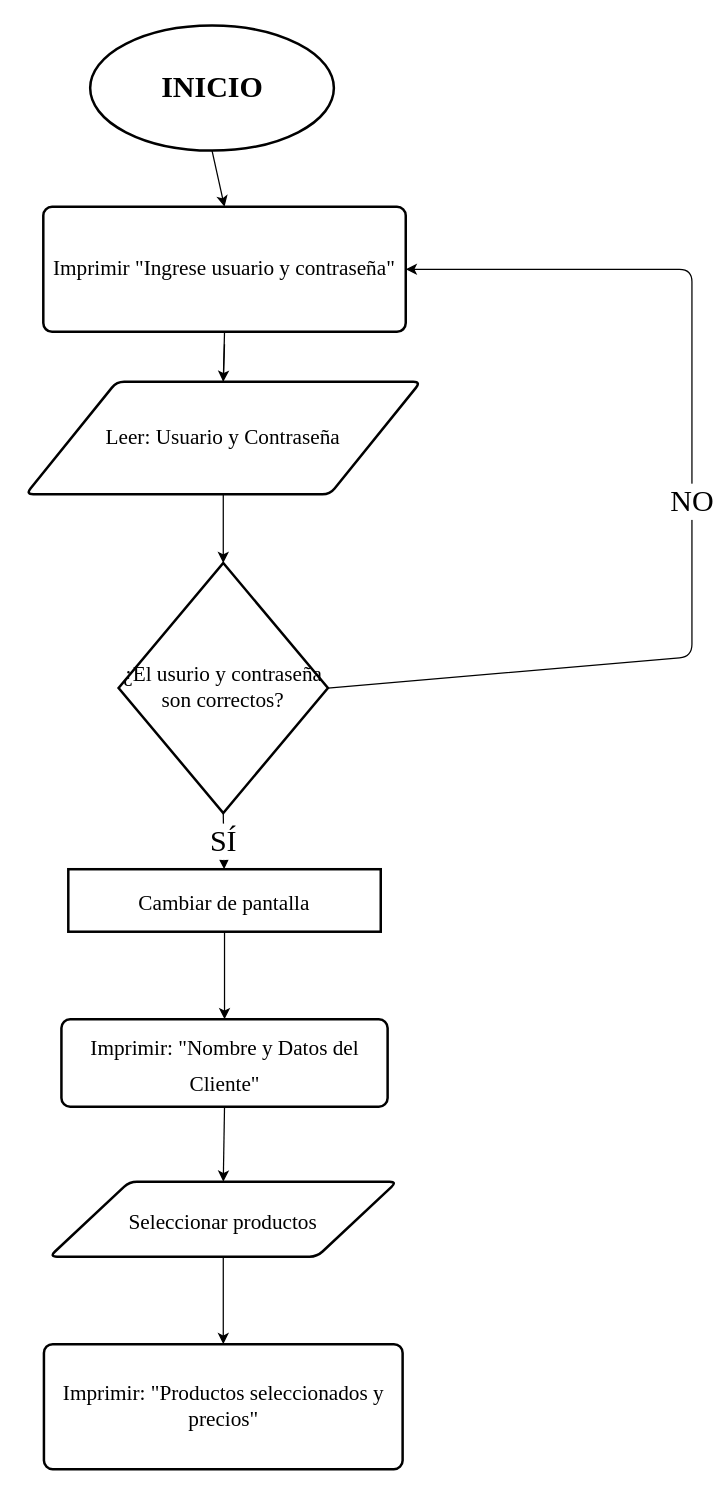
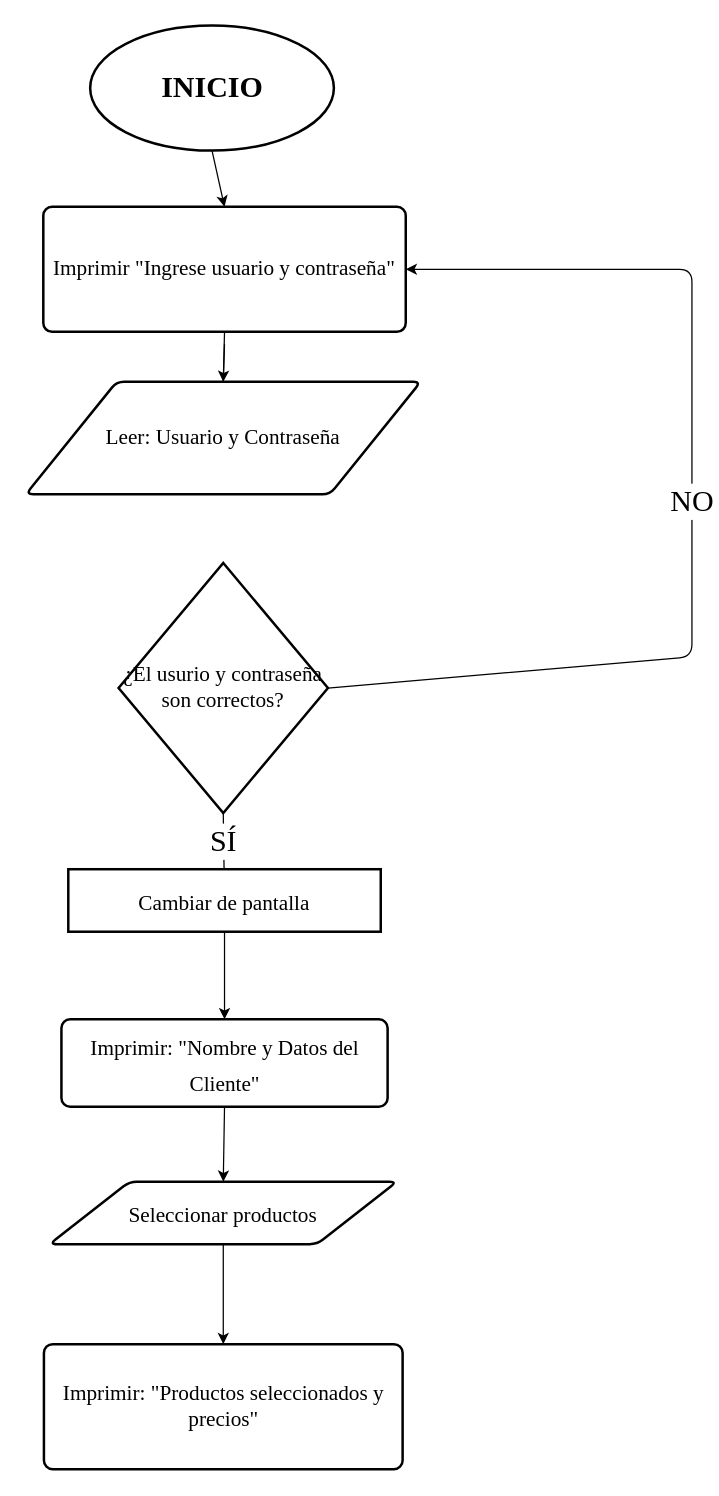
- <mxCell id="7" style="edgeStyle=none;html=1;exitX=0.5;exitY=1;exitDx=0;exitDy=0;entryX=0.5;entryY=0;entryDx=0;entryDy=0;entryPerimeter=0;fontFamily=Comic Sans MS;fontSize=17;" edge="1" parent="1" source="8" target="6"><mxGeometry relative="1" as="geometry" /></mxCell>
- <mxCell id="4" value="SÍ" style="edgeStyle=none;html=1;exitX=0.5;exitY=1;exitDx=0;exitDy=0;exitPerimeter=0;fontFamily=Comic Sans MS;fontSize=24;" edge="1" parent="1" source="6" target="15"><mxGeometry relative="1" as="geometry" /></mxCell>
+ <mxCell id="4" value="SÍ" style="edgeStyle=none;html=1;exitX=0.5;exitY=1;exitDx=0;exitDy=0;exitPerimeter=0;fontFamily=Comic Sans MS;fontSize=24;endArrow=none;" edge="1" parent="1" source="6" target="15"><mxGeometry relative="1" as="geometry" /></mxCell>
- <mxCell id="13" value="&lt;font style=&quot;font-size: 17px&quot;&gt;Seleccionar productos&lt;/font&gt;" style="shape=parallelogram;html=1;strokeWidth=2;perimeter=parallelogramPerimeter;whiteSpace=wrap;rounded=1;arcSize=12;size=0.23;labelBackgroundColor=none;fontFamily=Comic Sans MS;fontSize=24;" vertex="1" parent="1"><mxGeometry x="39" y="945" width="278" height="60" as="geometry" /></mxCell>
+ <mxCell id="13" value="&lt;font style=&quot;font-size: 17px&quot;&gt;Seleccionar productos&lt;/font&gt;" style="shape=parallelogram;html=1;strokeWidth=2;perimeter=parallelogramPerimeter;whiteSpace=wrap;rounded=1;arcSize=12;size=0.23;labelBackgroundColor=none;fontFamily=Comic Sans MS;fontSize=24;" vertex="1" parent="1"><mxGeometry x="39" y="945" width="278" height="50" as="geometry" /></mxCell>
